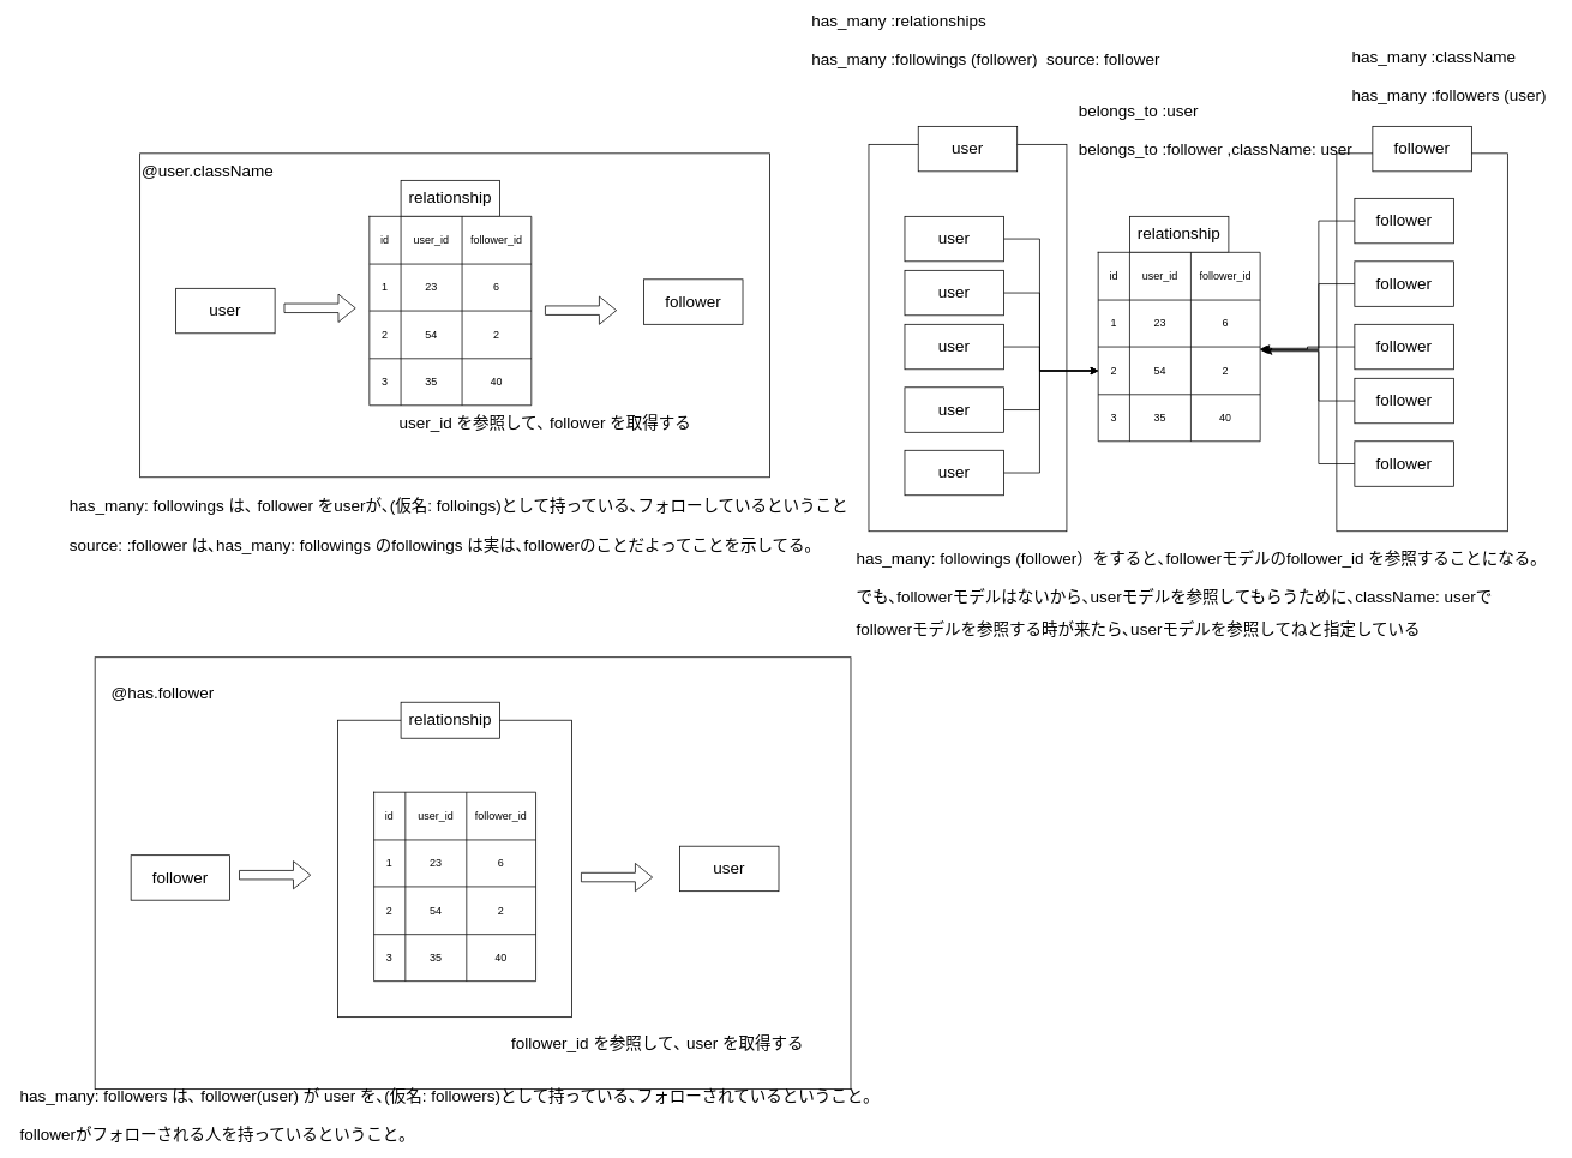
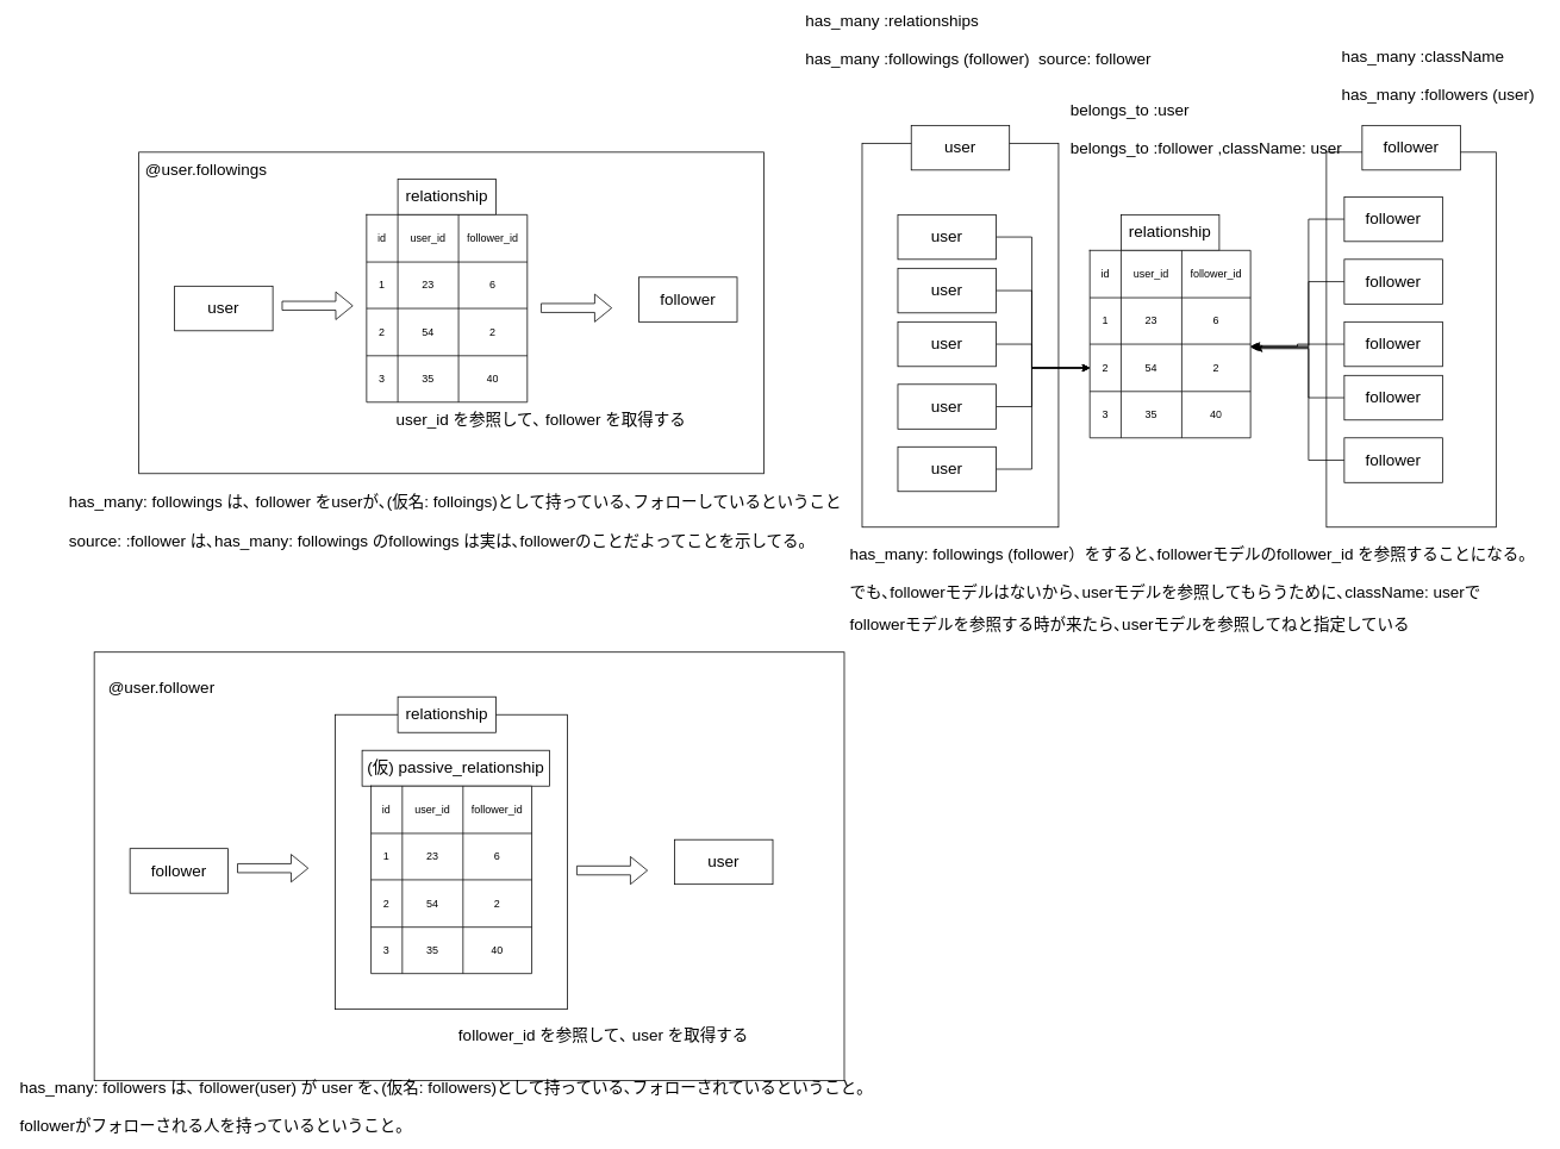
- <mxCell id="27" value="&lt;font style=&quot;font-size: 18px&quot;&gt;@user.className&lt;/font&gt;" style="text;html=1;align=center;verticalAlign=middle;resizable=0;points=[];autosize=1;" parent="1" vertex="1"><mxGeometry x="155" y="180" width="150" height="20" as="geometry" /></mxCell>
+ <mxCell id="27" value="&lt;font style=&quot;font-size: 18px&quot;&gt;@user.followings&lt;/font&gt;" style="text;html=1;align=center;verticalAlign=middle;resizable=0;points=[];autosize=1;" parent="1" vertex="1"><mxGeometry x="155" y="180" width="150" height="20" as="geometry" /></mxCell>
- <mxCell id="51" value="&lt;font style=&quot;font-size: 18px&quot;&gt;@has.follower&lt;/font&gt;" style="text;html=1;align=center;verticalAlign=middle;resizable=0;points=[];autosize=1;" parent="1" vertex="1"><mxGeometry x="115" y="760" width="130" height="20" as="geometry" /></mxCell>
+ <mxCell id="51" value="&lt;font style=&quot;font-size: 18px&quot;&gt;@user.follower&lt;/font&gt;" style="text;html=1;align=center;verticalAlign=middle;resizable=0;points=[];autosize=1;" parent="1" vertex="1"><mxGeometry x="115" y="760" width="130" height="20" as="geometry" /></mxCell>
+ <mxCell id="32" value="&lt;span style=&quot;font-size: 18px&quot;&gt;(仮) passive_relationship&lt;/span&gt;" style="whiteSpace=wrap;html=1;" parent="1" vertex="1"><mxGeometry x="405" y="840" width="210" height="40" as="geometry" /></mxCell>
- <mxCell id="52" value="&lt;font style=&quot;font-size: 18px&quot;&gt;follower_id を参照して､ user を取得する&lt;/font&gt;" style="text;html=1;align=center;verticalAlign=middle;resizable=0;points=[];autosize=1;" parent="1" vertex="1"><mxGeometry x="560" y="1150" width="340" height="20" as="geometry" /></mxCell>
+ <mxCell id="52" value="&lt;font style=&quot;font-size: 18px&quot;&gt;follower_id を参照して､ user を取得する&lt;/font&gt;" style="text;html=1;align=center;verticalAlign=middle;resizable=0;points=[];autosize=1;" parent="1" vertex="1"><mxGeometry x="505" y="1150" width="340" height="20" as="geometry" /></mxCell>
